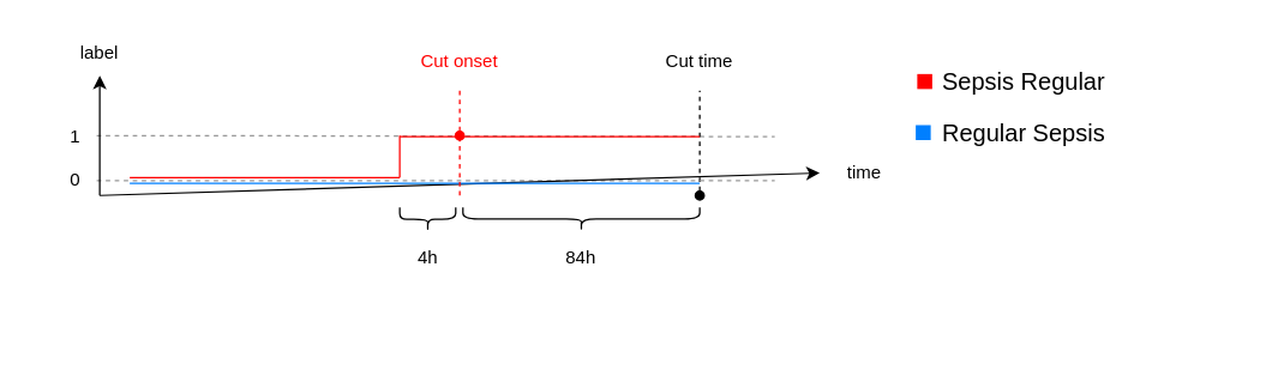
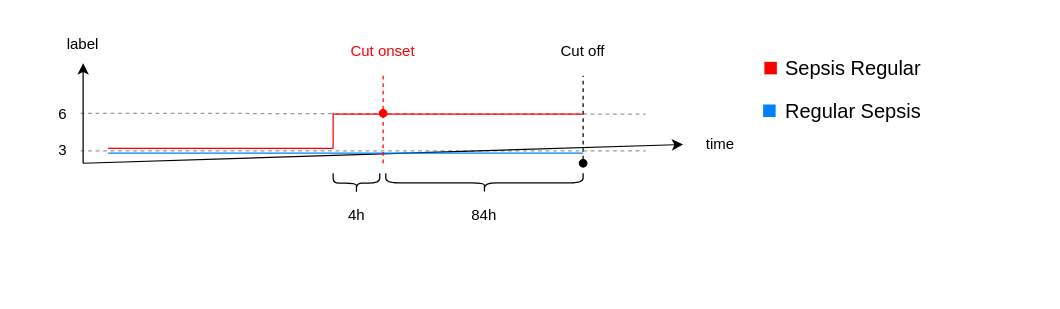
- <mxCell id="20" value="Cut time" style="text;html=1;strokeColor=none;fillColor=none;align=center;verticalAlign=middle;whiteSpace=wrap;rounded=0;fontColor=#000000;" vertex="1" parent="1"><mxGeometry x="426" y="25.88" width="80" height="30" as="geometry" /></mxCell>
+ <mxCell id="20" value="Cut off" style="text;html=1;strokeColor=none;fillColor=none;align=center;verticalAlign=middle;whiteSpace=wrap;rounded=0;fontColor=#000000;" vertex="1" parent="1"><mxGeometry x="426" y="25.88" width="80" height="30" as="geometry" /></mxCell>
- <mxCell id="17" value="1" style="text;html=1;strokeColor=none;fillColor=none;align=center;verticalAlign=middle;whiteSpace=wrap;rounded=0;" vertex="1" parent="1"><mxGeometry x="20" y="75.75" width="60" height="30" as="geometry" /></mxCell>
+ <mxCell id="17" value="6" style="text;html=1;strokeColor=none;fillColor=none;align=center;verticalAlign=middle;whiteSpace=wrap;rounded=0;" vertex="1" parent="1"><mxGeometry x="20" y="75.75" width="60" height="30" as="geometry" /></mxCell>
- <mxCell id="16" value="0" style="text;html=1;strokeColor=none;fillColor=none;align=center;verticalAlign=middle;whiteSpace=wrap;rounded=0;" vertex="1" parent="1"><mxGeometry x="20" y="105" width="60" height="30" as="geometry" /></mxCell>
+ <mxCell id="16" value="3" style="text;html=1;strokeColor=none;fillColor=none;align=center;verticalAlign=middle;whiteSpace=wrap;rounded=0;" vertex="1" parent="1"><mxGeometry x="20" y="105" width="60" height="30" as="geometry" /></mxCell>
